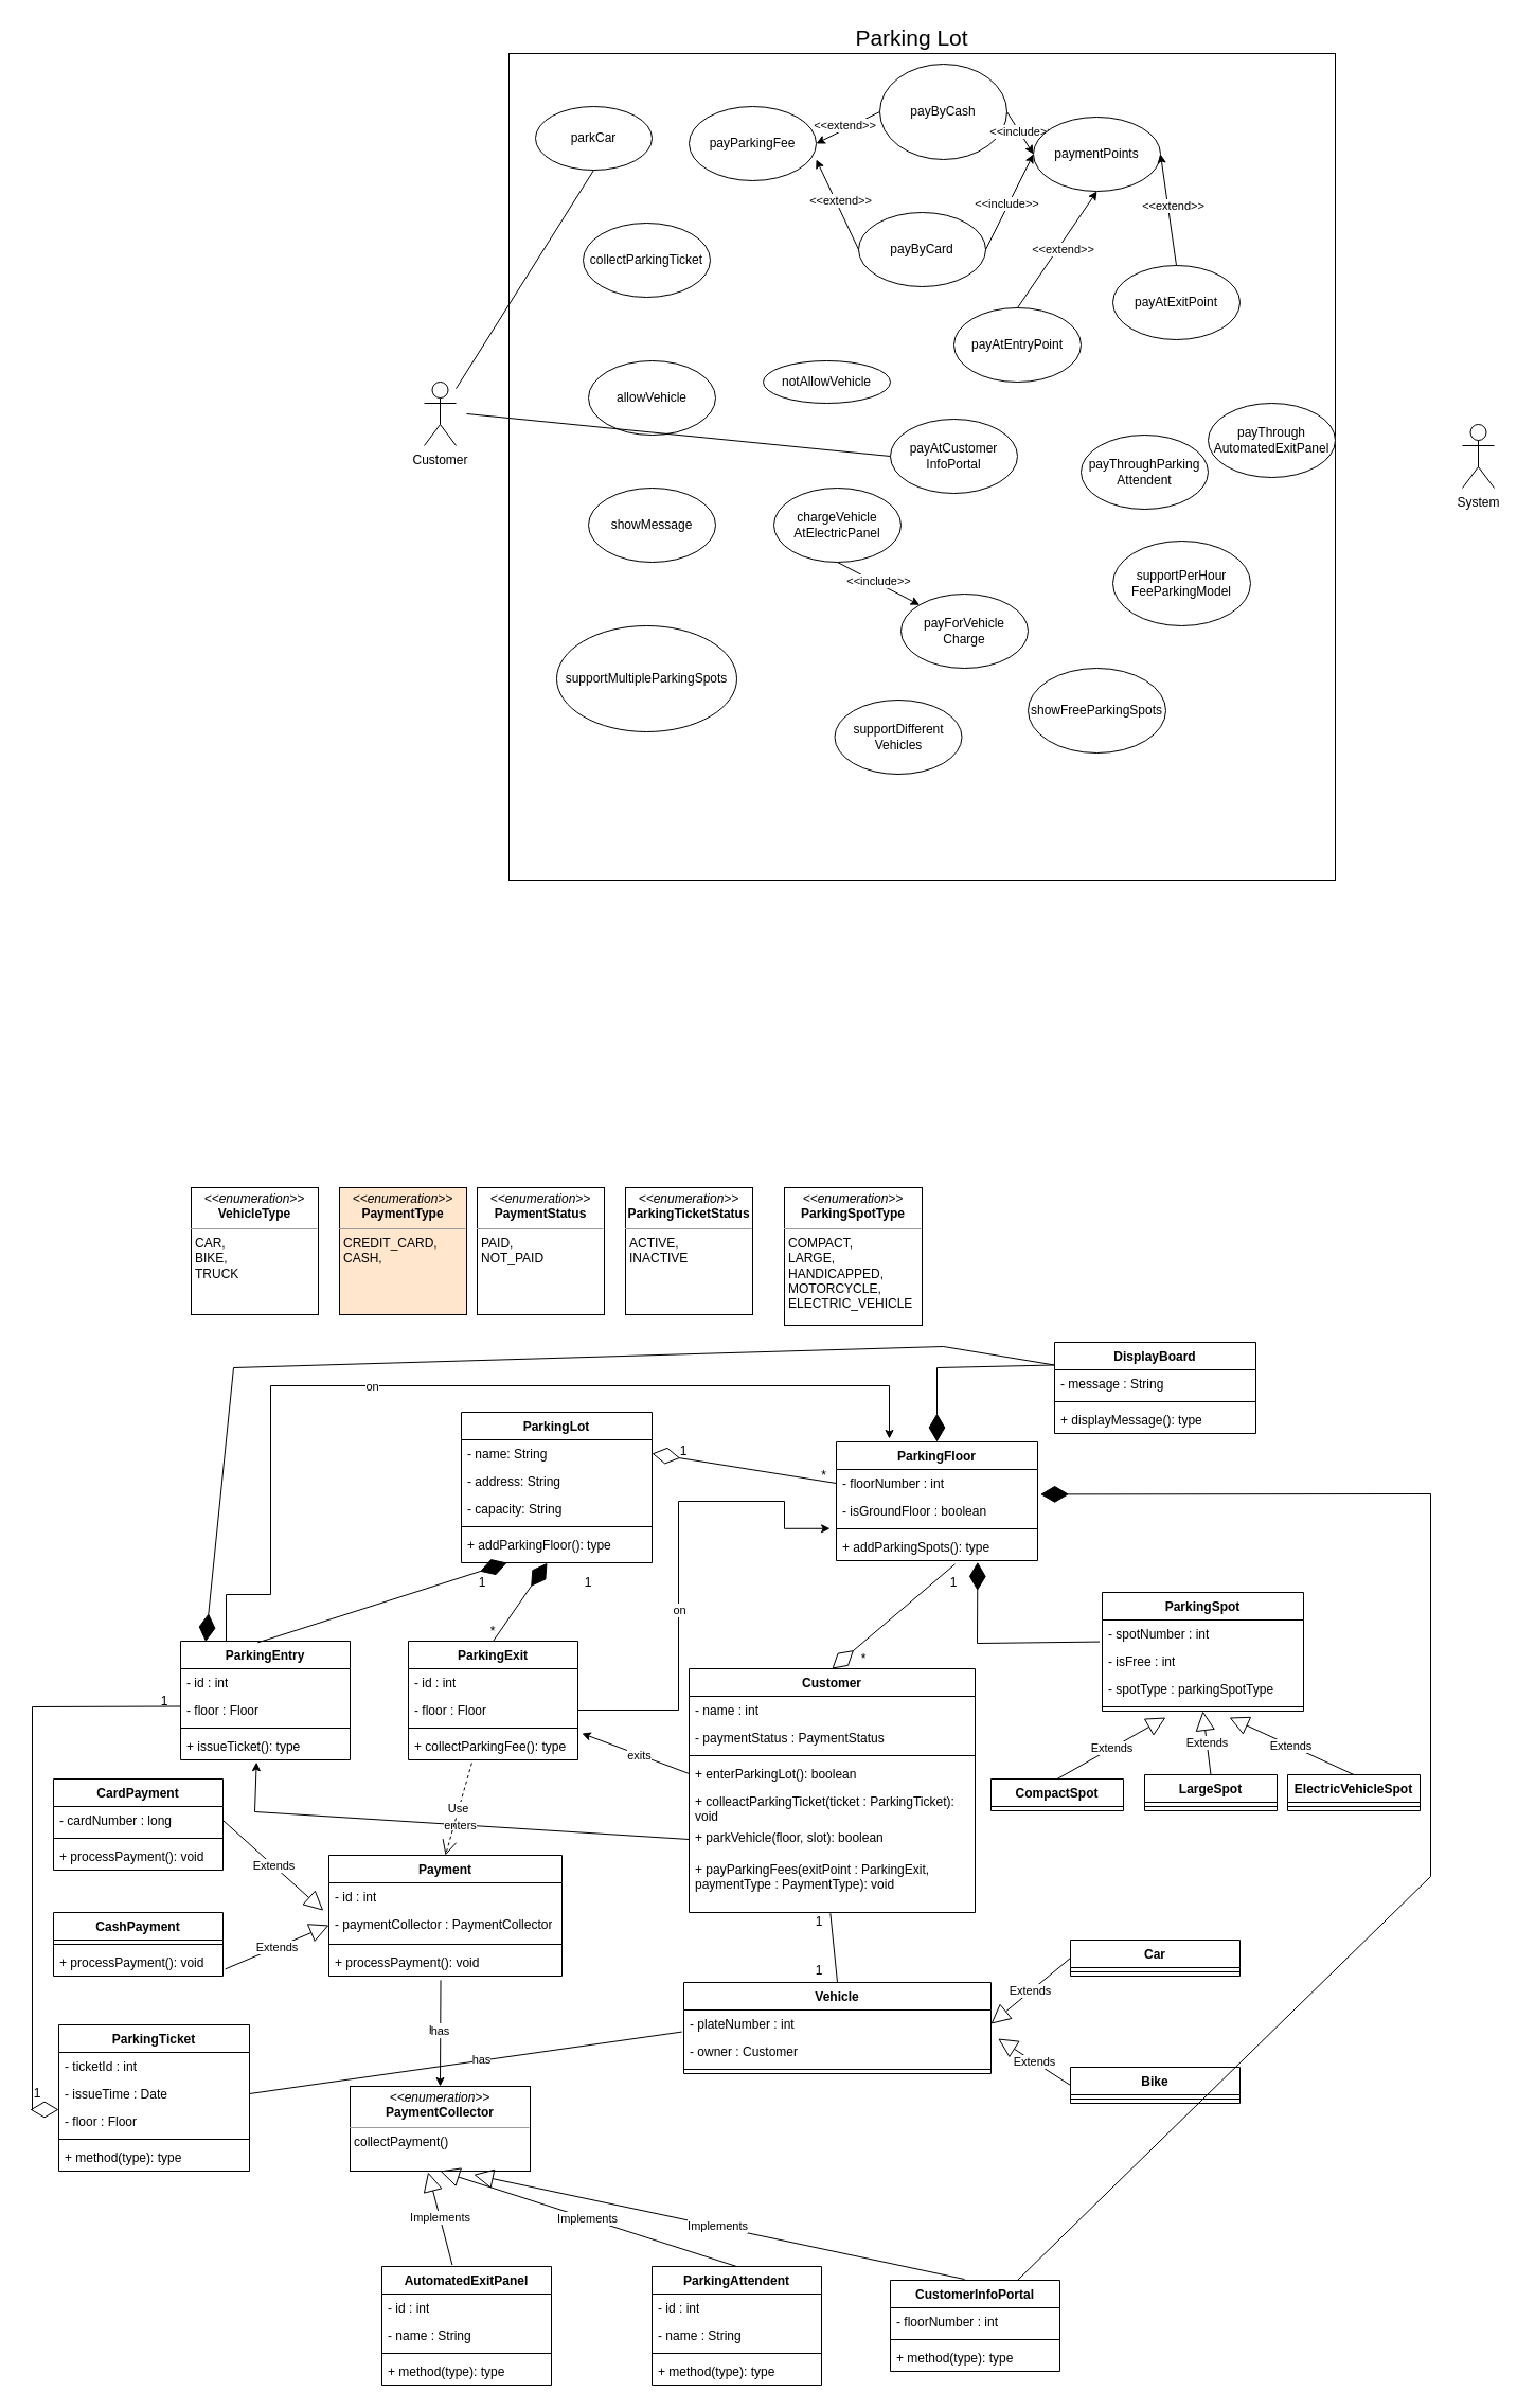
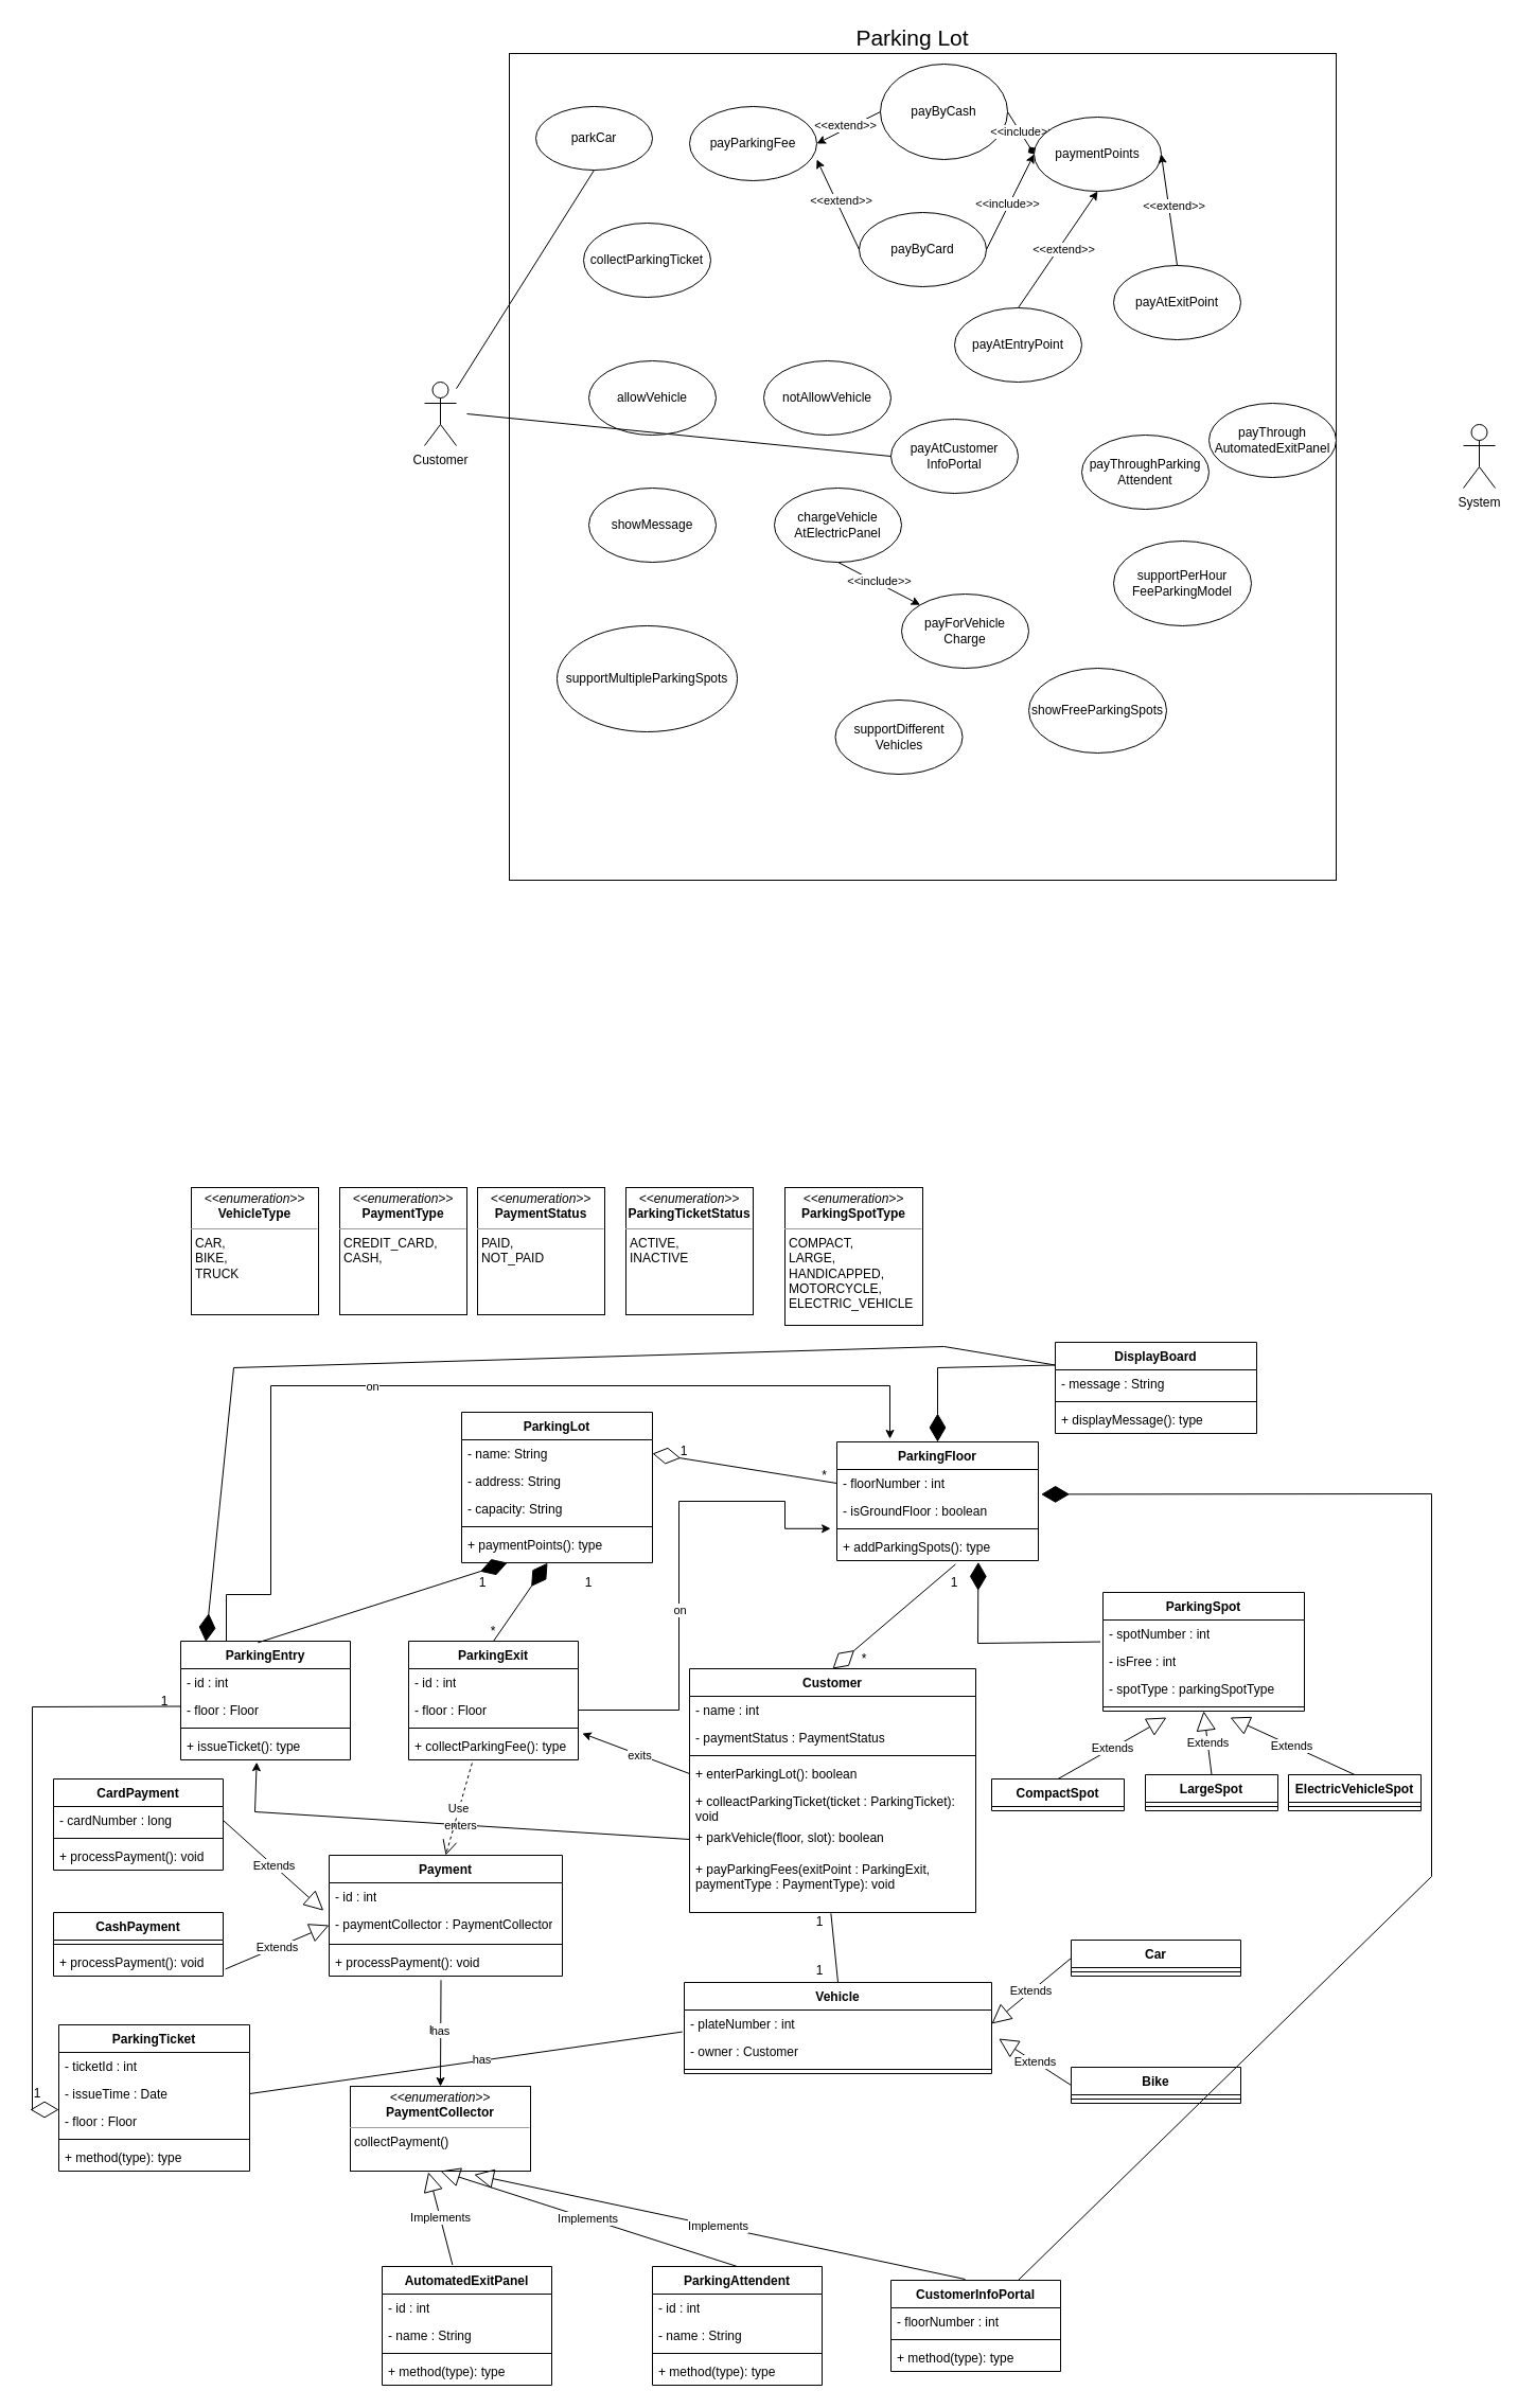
- <mxCell id="32" value="" style="endArrow=classic;html=1;rounded=0;exitX=1;exitY=0.5;exitDx=0;exitDy=0;entryX=0;entryY=0.5;entryDx=0;entryDy=0;" parent="1" source="9" target="34" edge="1"><mxGeometry width="50" height="50" relative="1" as="geometry"><mxPoint x="962" y="299.75" as="sourcePoint" /><mxPoint x="1040" y="339.75" as="targetPoint" /></mxGeometry></mxCell>
+ <mxCell id="32" value="" style="endArrow=diamond;html=1;rounded=0;exitX=1;exitY=0.5;exitDx=0;exitDy=0;entryX=0;entryY=0.5;entryDx=0;entryDy=0;" parent="1" source="9" target="34" edge="1"><mxGeometry width="50" height="50" relative="1" as="geometry"><mxPoint x="962" y="299.75" as="sourcePoint" /><mxPoint x="1040" y="339.75" as="targetPoint" /></mxGeometry></mxCell>
- <mxCell id="13" value="notAllowVehicle" style="ellipse;whiteSpace=wrap;html=1;" parent="1" vertex="1"><mxGeometry x="720" y="340" width="120" height="40" as="geometry" /></mxCell>
+ <mxCell id="13" value="notAllowVehicle" style="ellipse;whiteSpace=wrap;html=1;" parent="1" vertex="1"><mxGeometry x="720" y="340" width="120" height="70" as="geometry" /></mxCell>
- <mxCell id="102" value="&lt;p style=&quot;margin:0px;margin-top:4px;text-align:center;&quot;&gt;&lt;i&gt;&amp;lt;&amp;lt;enumeration&amp;gt;&amp;gt;&lt;/i&gt;&lt;br&gt;&lt;b&gt;PaymentType&lt;/b&gt;&lt;/p&gt;&lt;hr size=&quot;1&quot;&gt;&lt;p style=&quot;margin:0px;margin-left:4px;&quot;&gt;CREDIT_CARD,&lt;/p&gt;&lt;p style=&quot;margin:0px;margin-left:4px;&quot;&gt;CASH,&lt;/p&gt;&lt;p style=&quot;margin:0px;margin-left:4px;&quot;&gt;&lt;br&gt;&lt;/p&gt;" style="verticalAlign=top;align=left;overflow=fill;fontSize=12;fontFamily=Helvetica;html=1;whiteSpace=wrap;fillColor=#ffe6cc;" parent="1" vertex="1"><mxGeometry x="320" y="1120" width="120" height="120" as="geometry" /></mxCell>
+ <mxCell id="102" value="&lt;p style=&quot;margin:0px;margin-top:4px;text-align:center;&quot;&gt;&lt;i&gt;&amp;lt;&amp;lt;enumeration&amp;gt;&amp;gt;&lt;/i&gt;&lt;br&gt;&lt;b&gt;PaymentType&lt;/b&gt;&lt;/p&gt;&lt;hr size=&quot;1&quot;&gt;&lt;p style=&quot;margin:0px;margin-left:4px;&quot;&gt;CREDIT_CARD,&lt;/p&gt;&lt;p style=&quot;margin:0px;margin-left:4px;&quot;&gt;CASH,&lt;/p&gt;&lt;p style=&quot;margin:0px;margin-left:4px;&quot;&gt;&lt;br&gt;&lt;/p&gt;" style="verticalAlign=top;align=left;overflow=fill;fontSize=12;fontFamily=Helvetica;html=1;whiteSpace=wrap;" parent="1" vertex="1"><mxGeometry x="320" y="1120" width="120" height="120" as="geometry" /></mxCell>
- <mxCell id="47" value="+ addParkingFloor(): type" style="text;strokeColor=none;fillColor=none;align=left;verticalAlign=top;spacingLeft=4;spacingRight=4;overflow=hidden;rotatable=0;points=[[0,0.5],[1,0.5]];portConstraint=eastwest;whiteSpace=wrap;html=1;" parent="42" vertex="1"><mxGeometry y="112" width="180" height="30" as="geometry" /></mxCell>
+ <mxCell id="47" value="+ paymentPoints(): type" style="text;strokeColor=none;fillColor=none;align=left;verticalAlign=top;spacingLeft=4;spacingRight=4;overflow=hidden;rotatable=0;points=[[0,0.5],[1,0.5]];portConstraint=eastwest;whiteSpace=wrap;html=1;" parent="42" vertex="1"><mxGeometry y="112" width="180" height="30" as="geometry" /></mxCell>
